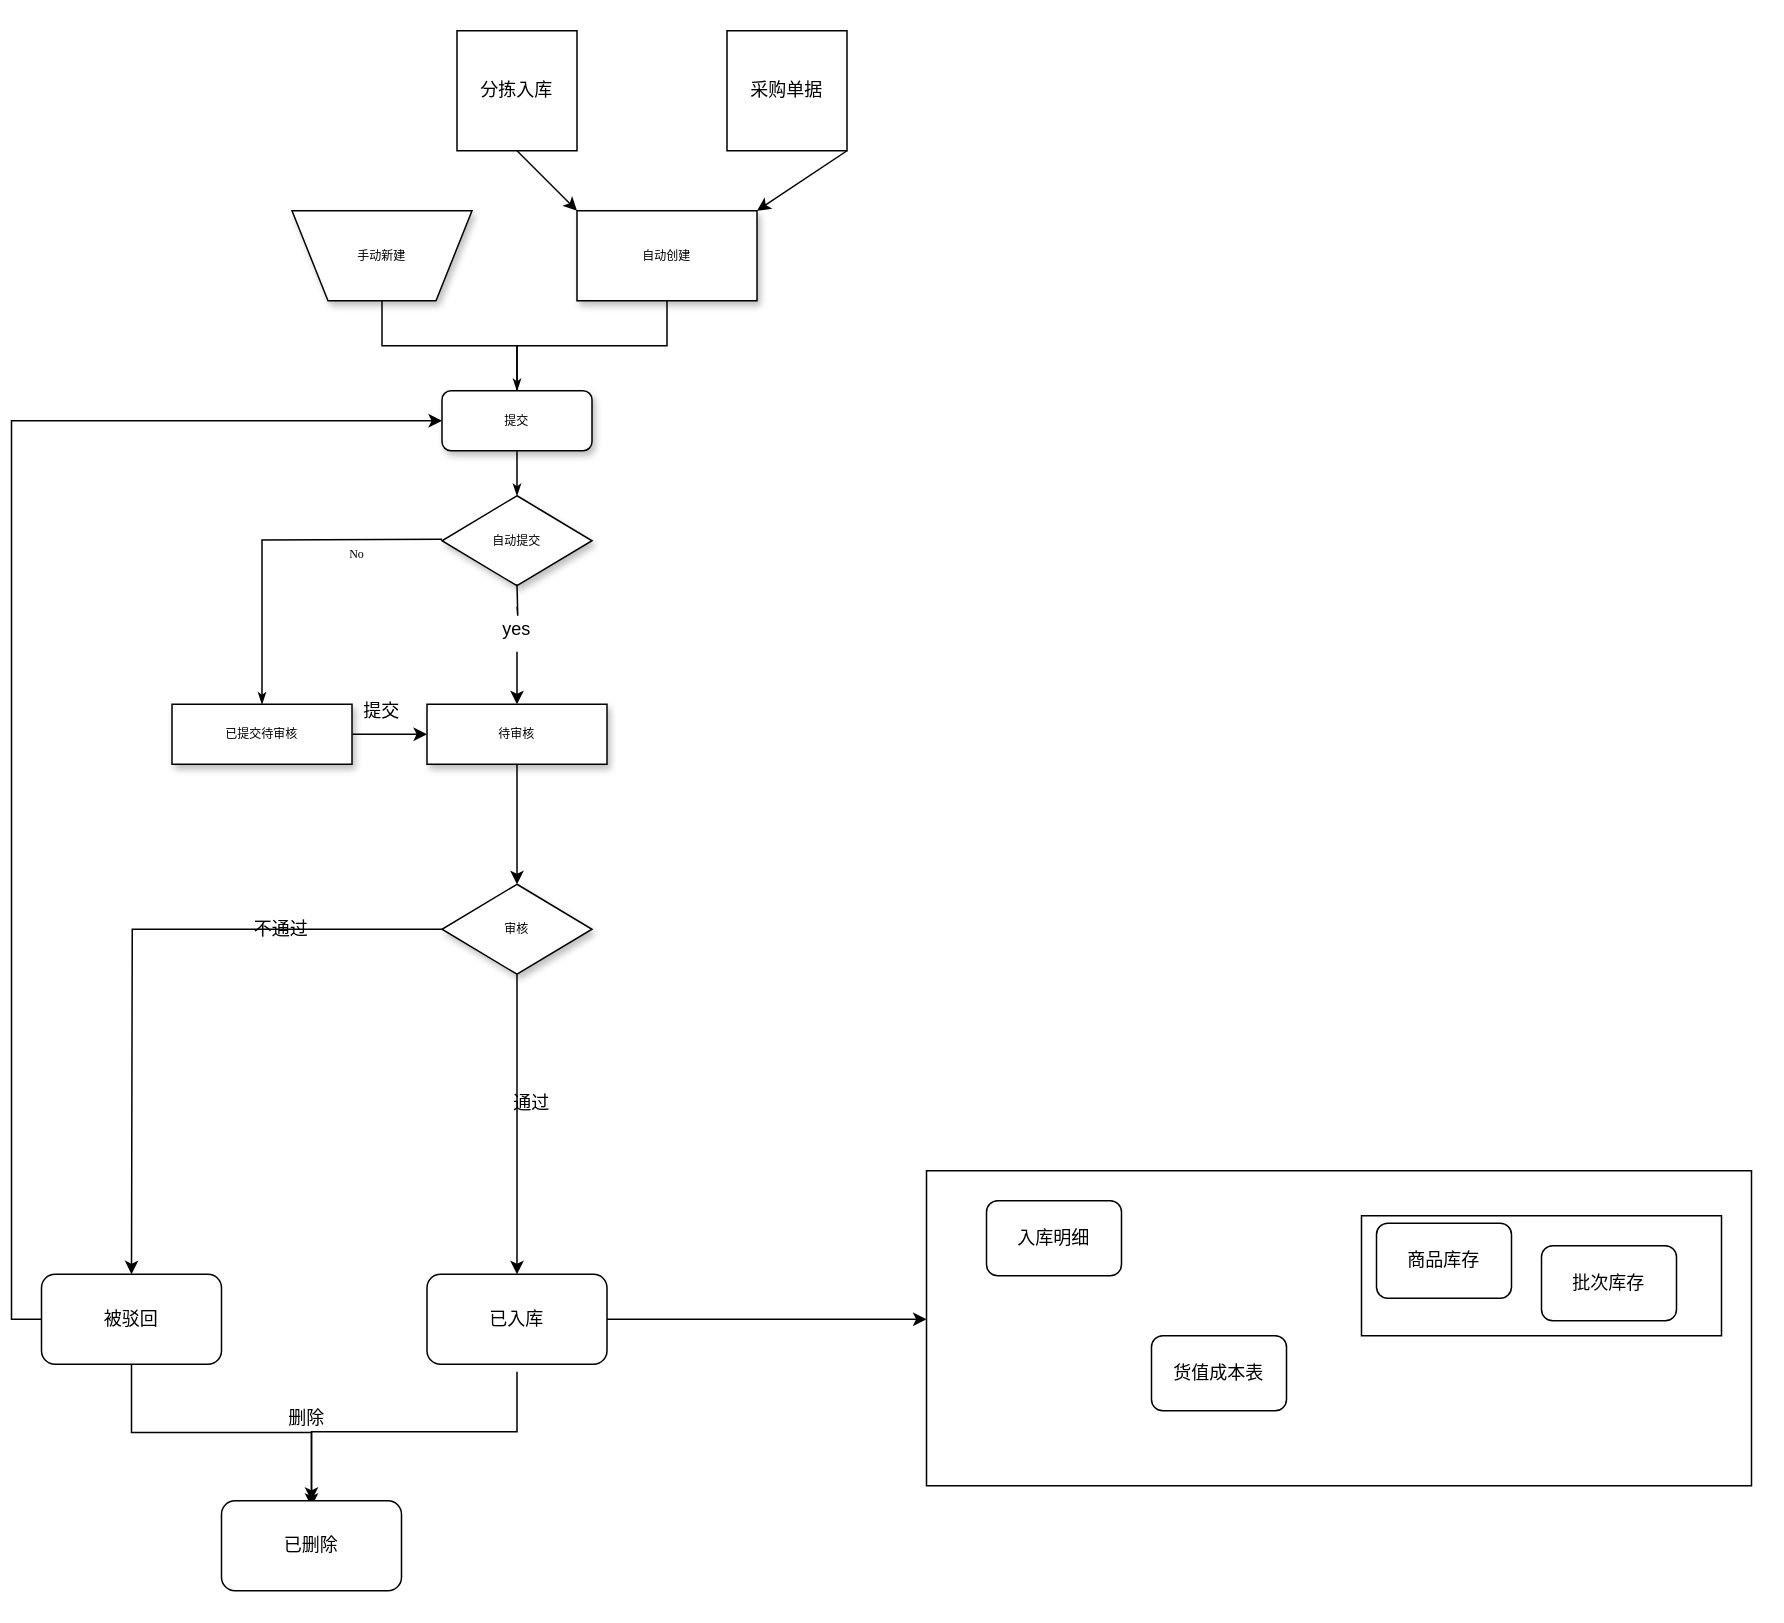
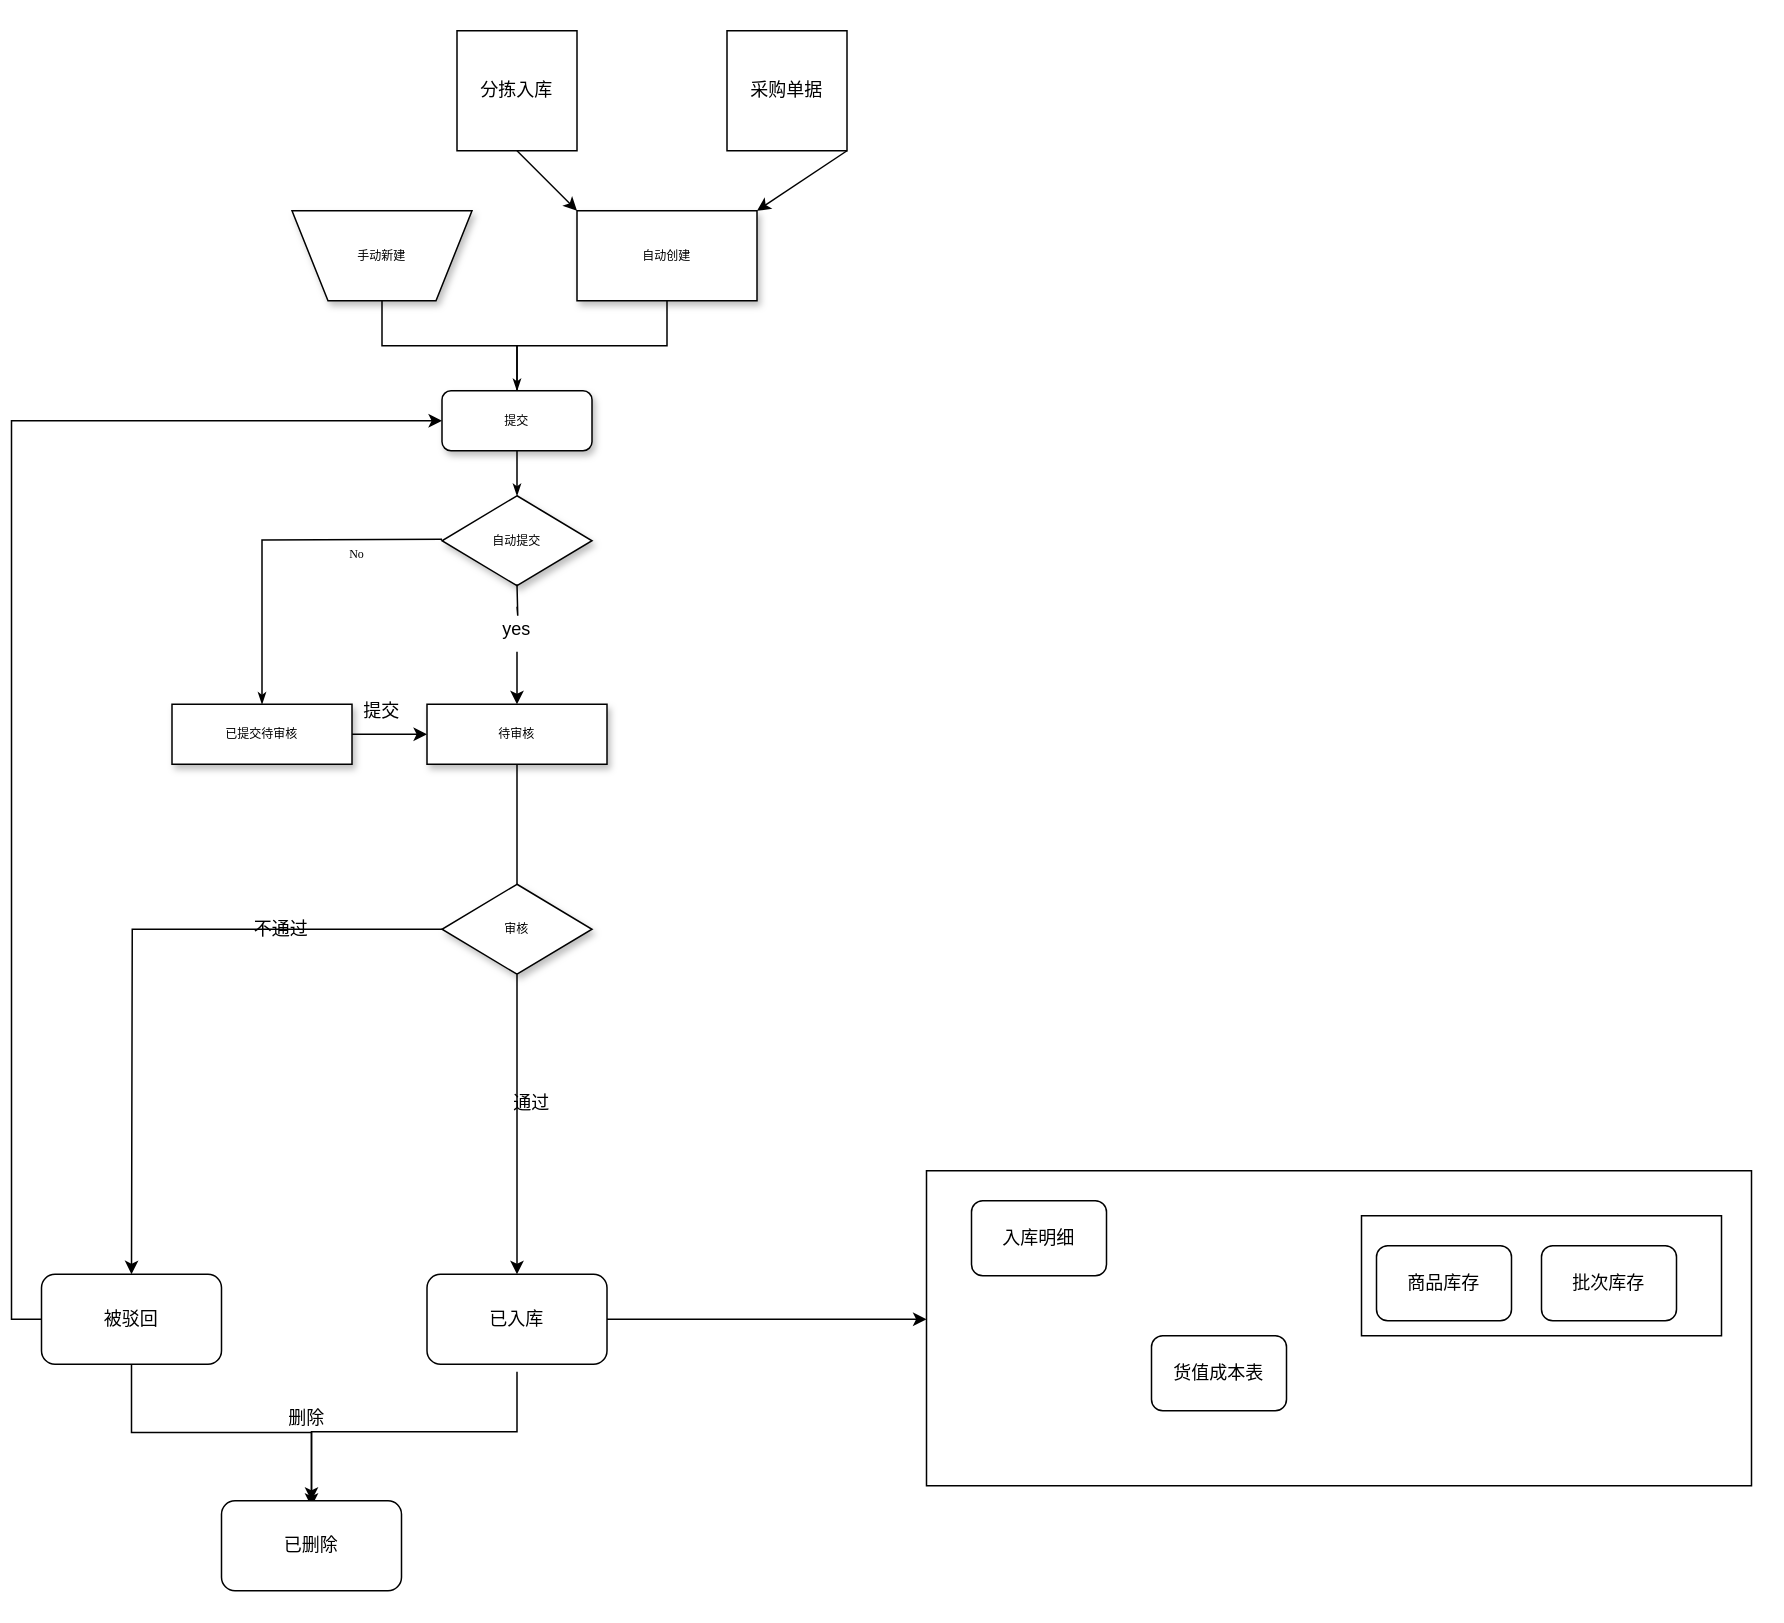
- <mxCell id="16" style="edgeStyle=orthogonalEdgeStyle;rounded=0;orthogonalLoop=1;jettySize=auto;html=1;" edge="1" parent="1" source="17" target="23"><mxGeometry relative="1" as="geometry" /></mxCell>
+ <mxCell id="16" style="edgeStyle=orthogonalEdgeStyle;rounded=0;orthogonalLoop=1;jettySize=auto;html=1;endArrow=none;" edge="1" parent="1" source="17" target="23"><mxGeometry relative="1" as="geometry" /></mxCell>
- <mxCell id="35" value="入库明细" style="rounded=1;whiteSpace=wrap;html=1;" vertex="1" parent="1"><mxGeometry x="650" y="800" width="90" height="50" as="geometry" /></mxCell>
+ <mxCell id="35" value="入库明细" style="rounded=1;whiteSpace=wrap;html=1;" vertex="1" parent="1"><mxGeometry x="640" y="800" width="90" height="50" as="geometry" /></mxCell>
- <mxCell id="38" value="商品库存" style="rounded=1;whiteSpace=wrap;html=1;" vertex="1" parent="1"><mxGeometry x="910" y="815" width="90" height="50" as="geometry" /></mxCell>
+ <mxCell id="38" value="商品库存" style="rounded=1;whiteSpace=wrap;html=1;" vertex="1" parent="1"><mxGeometry x="910" y="830" width="90" height="50" as="geometry" /></mxCell>
